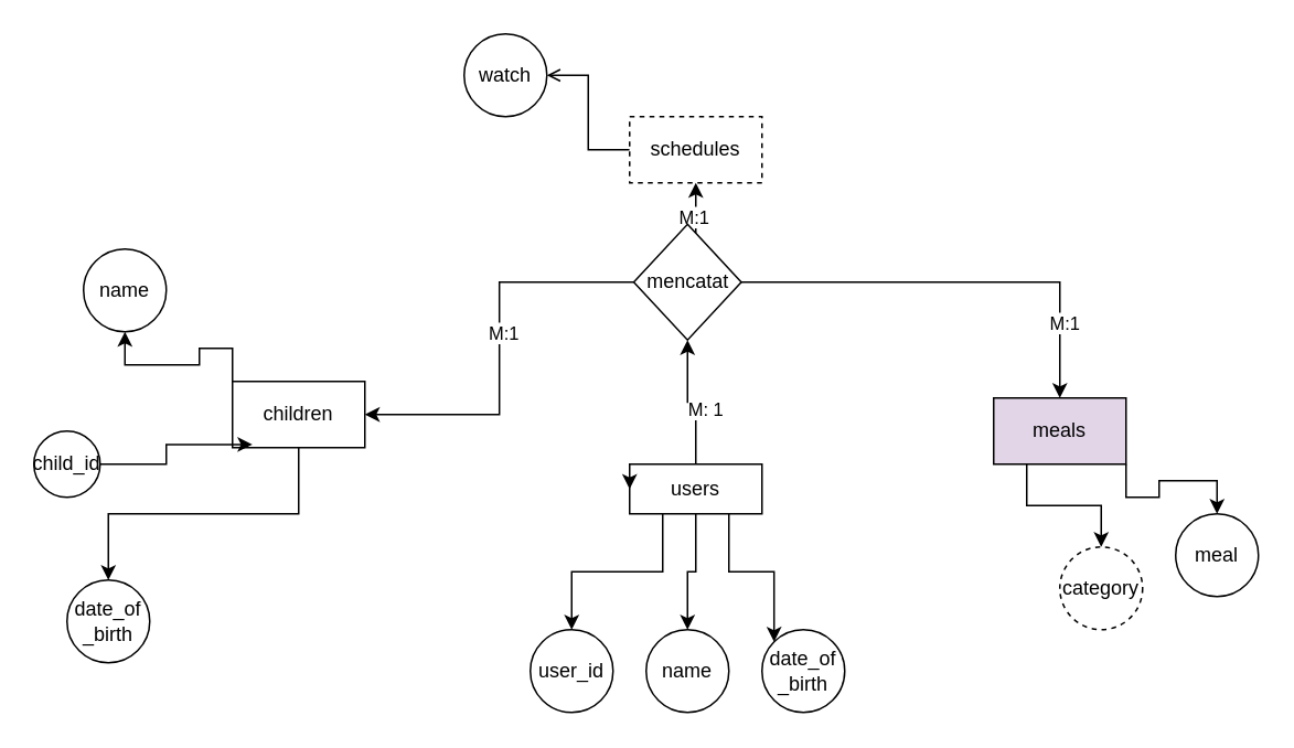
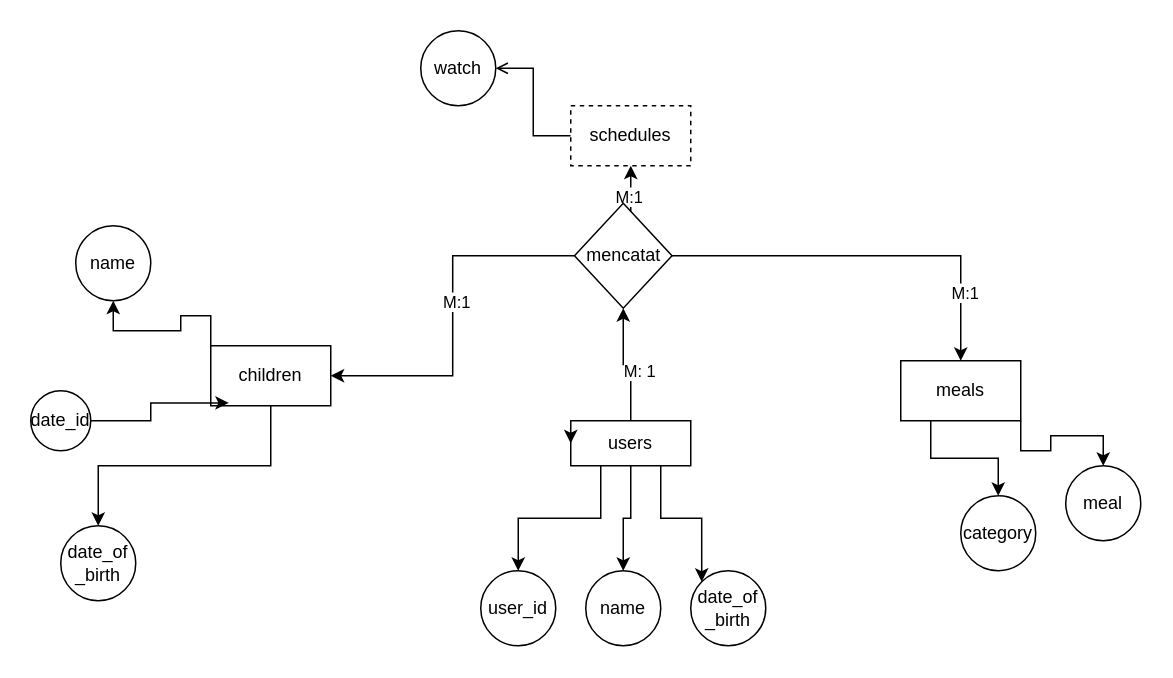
- <mxCell id="12" value="meals" style="rounded=0;whiteSpace=wrap;html=1;fillColor=#e1d5e7;" vertex="1" parent="1"><mxGeometry x="600" y="240" width="80" height="40" as="geometry" /></mxCell>
+ <mxCell id="12" value="meals" style="rounded=0;whiteSpace=wrap;html=1;" vertex="1" parent="1"><mxGeometry x="600" y="240" width="80" height="40" as="geometry" /></mxCell>
- <mxCell id="31" value="child_id" style="ellipse;whiteSpace=wrap;html=1;aspect=fixed;" vertex="1" parent="1"><mxGeometry x="20" y="260" width="40" height="40" as="geometry" /></mxCell>
+ <mxCell id="31" value="date_id" style="ellipse;whiteSpace=wrap;html=1;aspect=fixed;" vertex="1" parent="1"><mxGeometry x="20" y="260" width="40" height="40" as="geometry" /></mxCell>
- <mxCell id="27" value="category" style="ellipse;whiteSpace=wrap;html=1;aspect=fixed;dashed=1;" vertex="1" parent="1"><mxGeometry x="640" y="330" width="50" height="50" as="geometry" /></mxCell>
+ <mxCell id="27" value="category" style="ellipse;whiteSpace=wrap;html=1;aspect=fixed;" vertex="1" parent="1"><mxGeometry x="640" y="330" width="50" height="50" as="geometry" /></mxCell>
